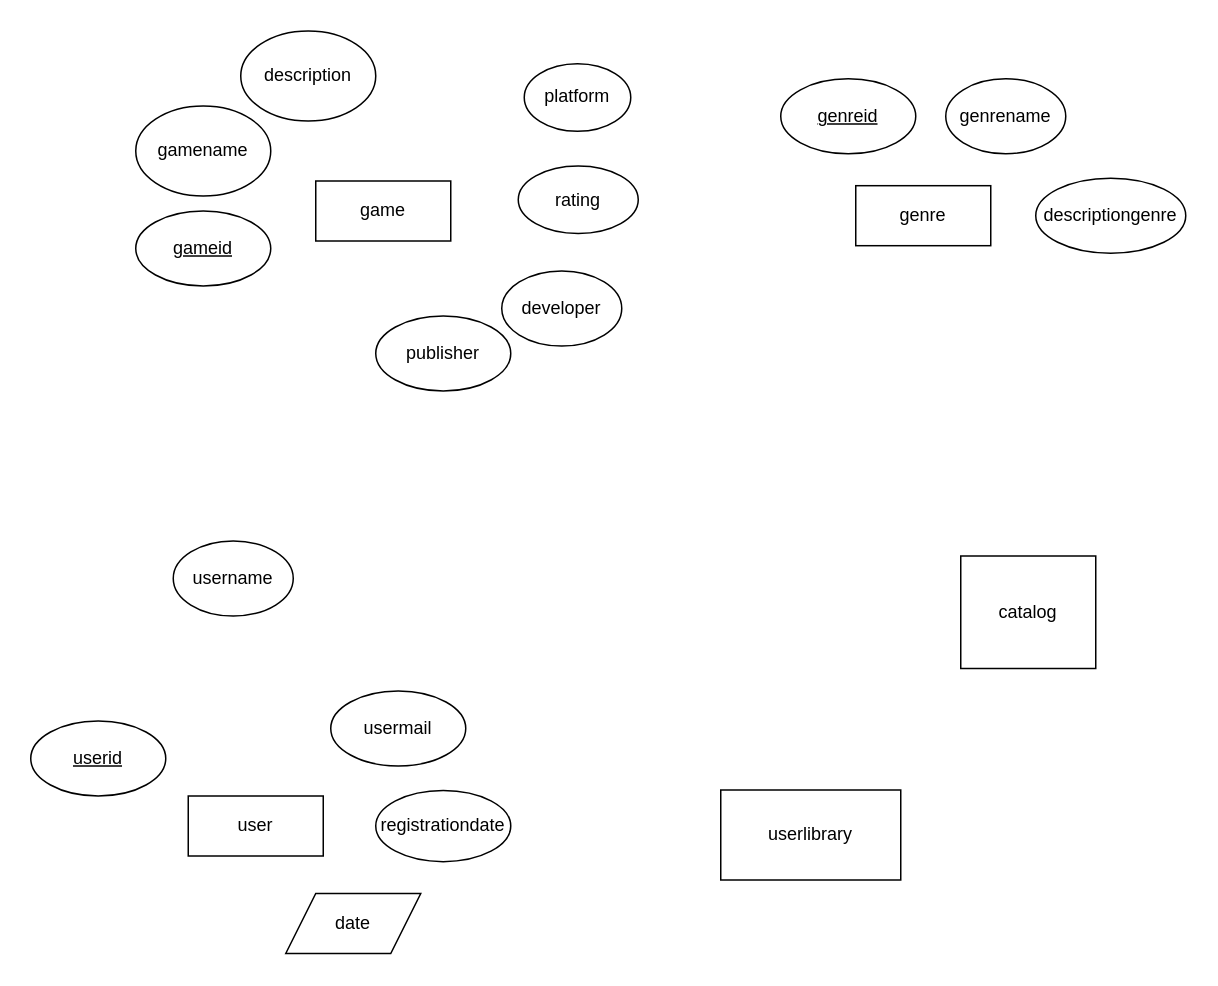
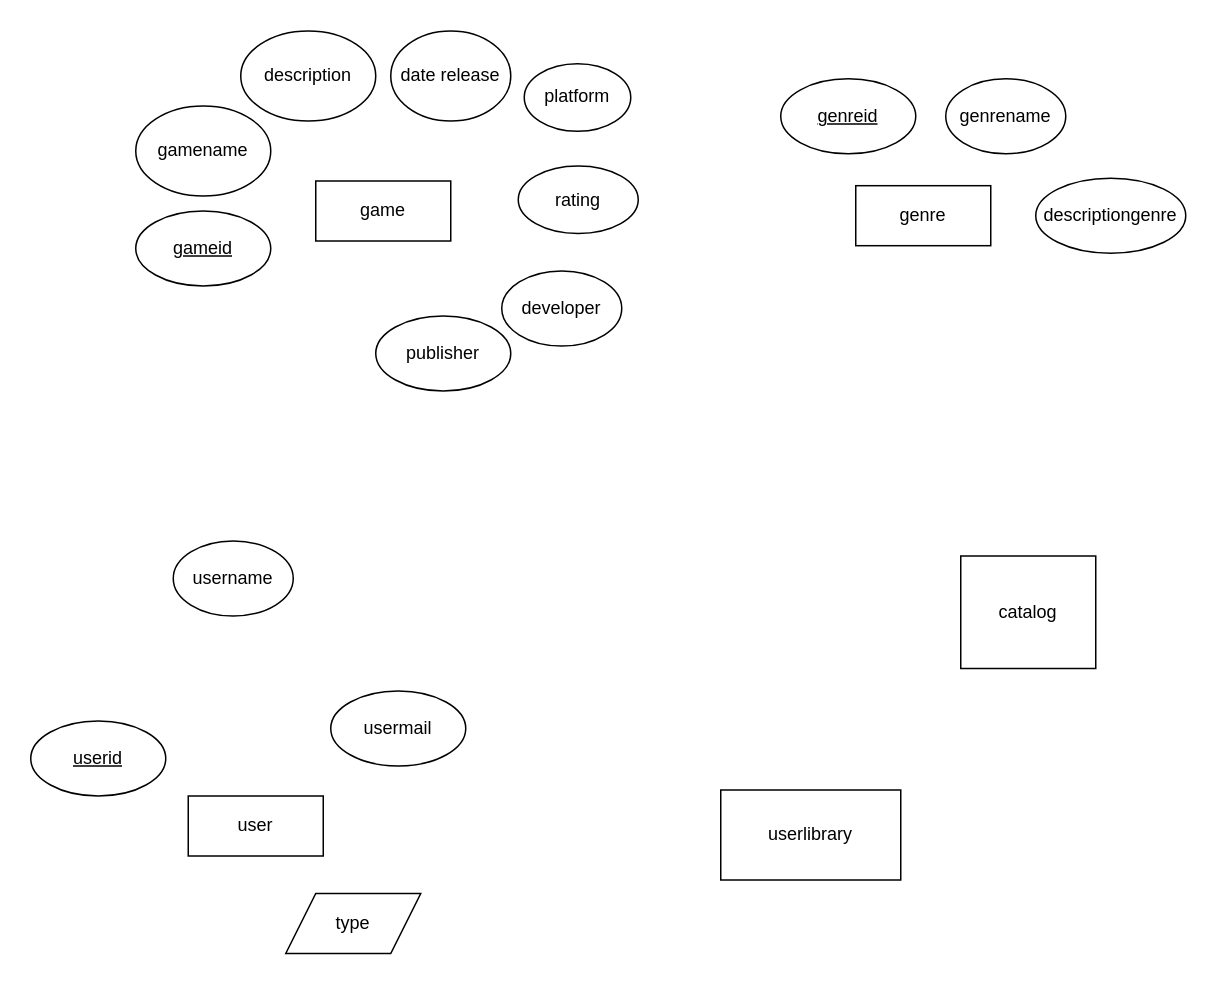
+ <mxCell id="5" value="date release" style="ellipse;whiteSpace=wrap;html=1;" vertex="1" parent="1"><mxGeometry x="260" y="20" width="80" height="60" as="geometry" /></mxCell>
- <mxCell id="19" value="registrationdate" style="ellipse;whiteSpace=wrap;html=1;" vertex="1" parent="1"><mxGeometry x="250" y="526.25" width="90" height="47.5" as="geometry" /></mxCell>
- <mxCell id="18" value="date" style="shape=parallelogram;perimeter=parallelogramPerimeter;whiteSpace=wrap;html=1;fixedSize=1;" vertex="1" parent="1"><mxGeometry x="190" y="595" width="90" height="40" as="geometry" /></mxCell>
+ <mxCell id="18" value="type" style="shape=parallelogram;perimeter=parallelogramPerimeter;whiteSpace=wrap;html=1;fixedSize=1;" vertex="1" parent="1"><mxGeometry x="190" y="595" width="90" height="40" as="geometry" /></mxCell>
